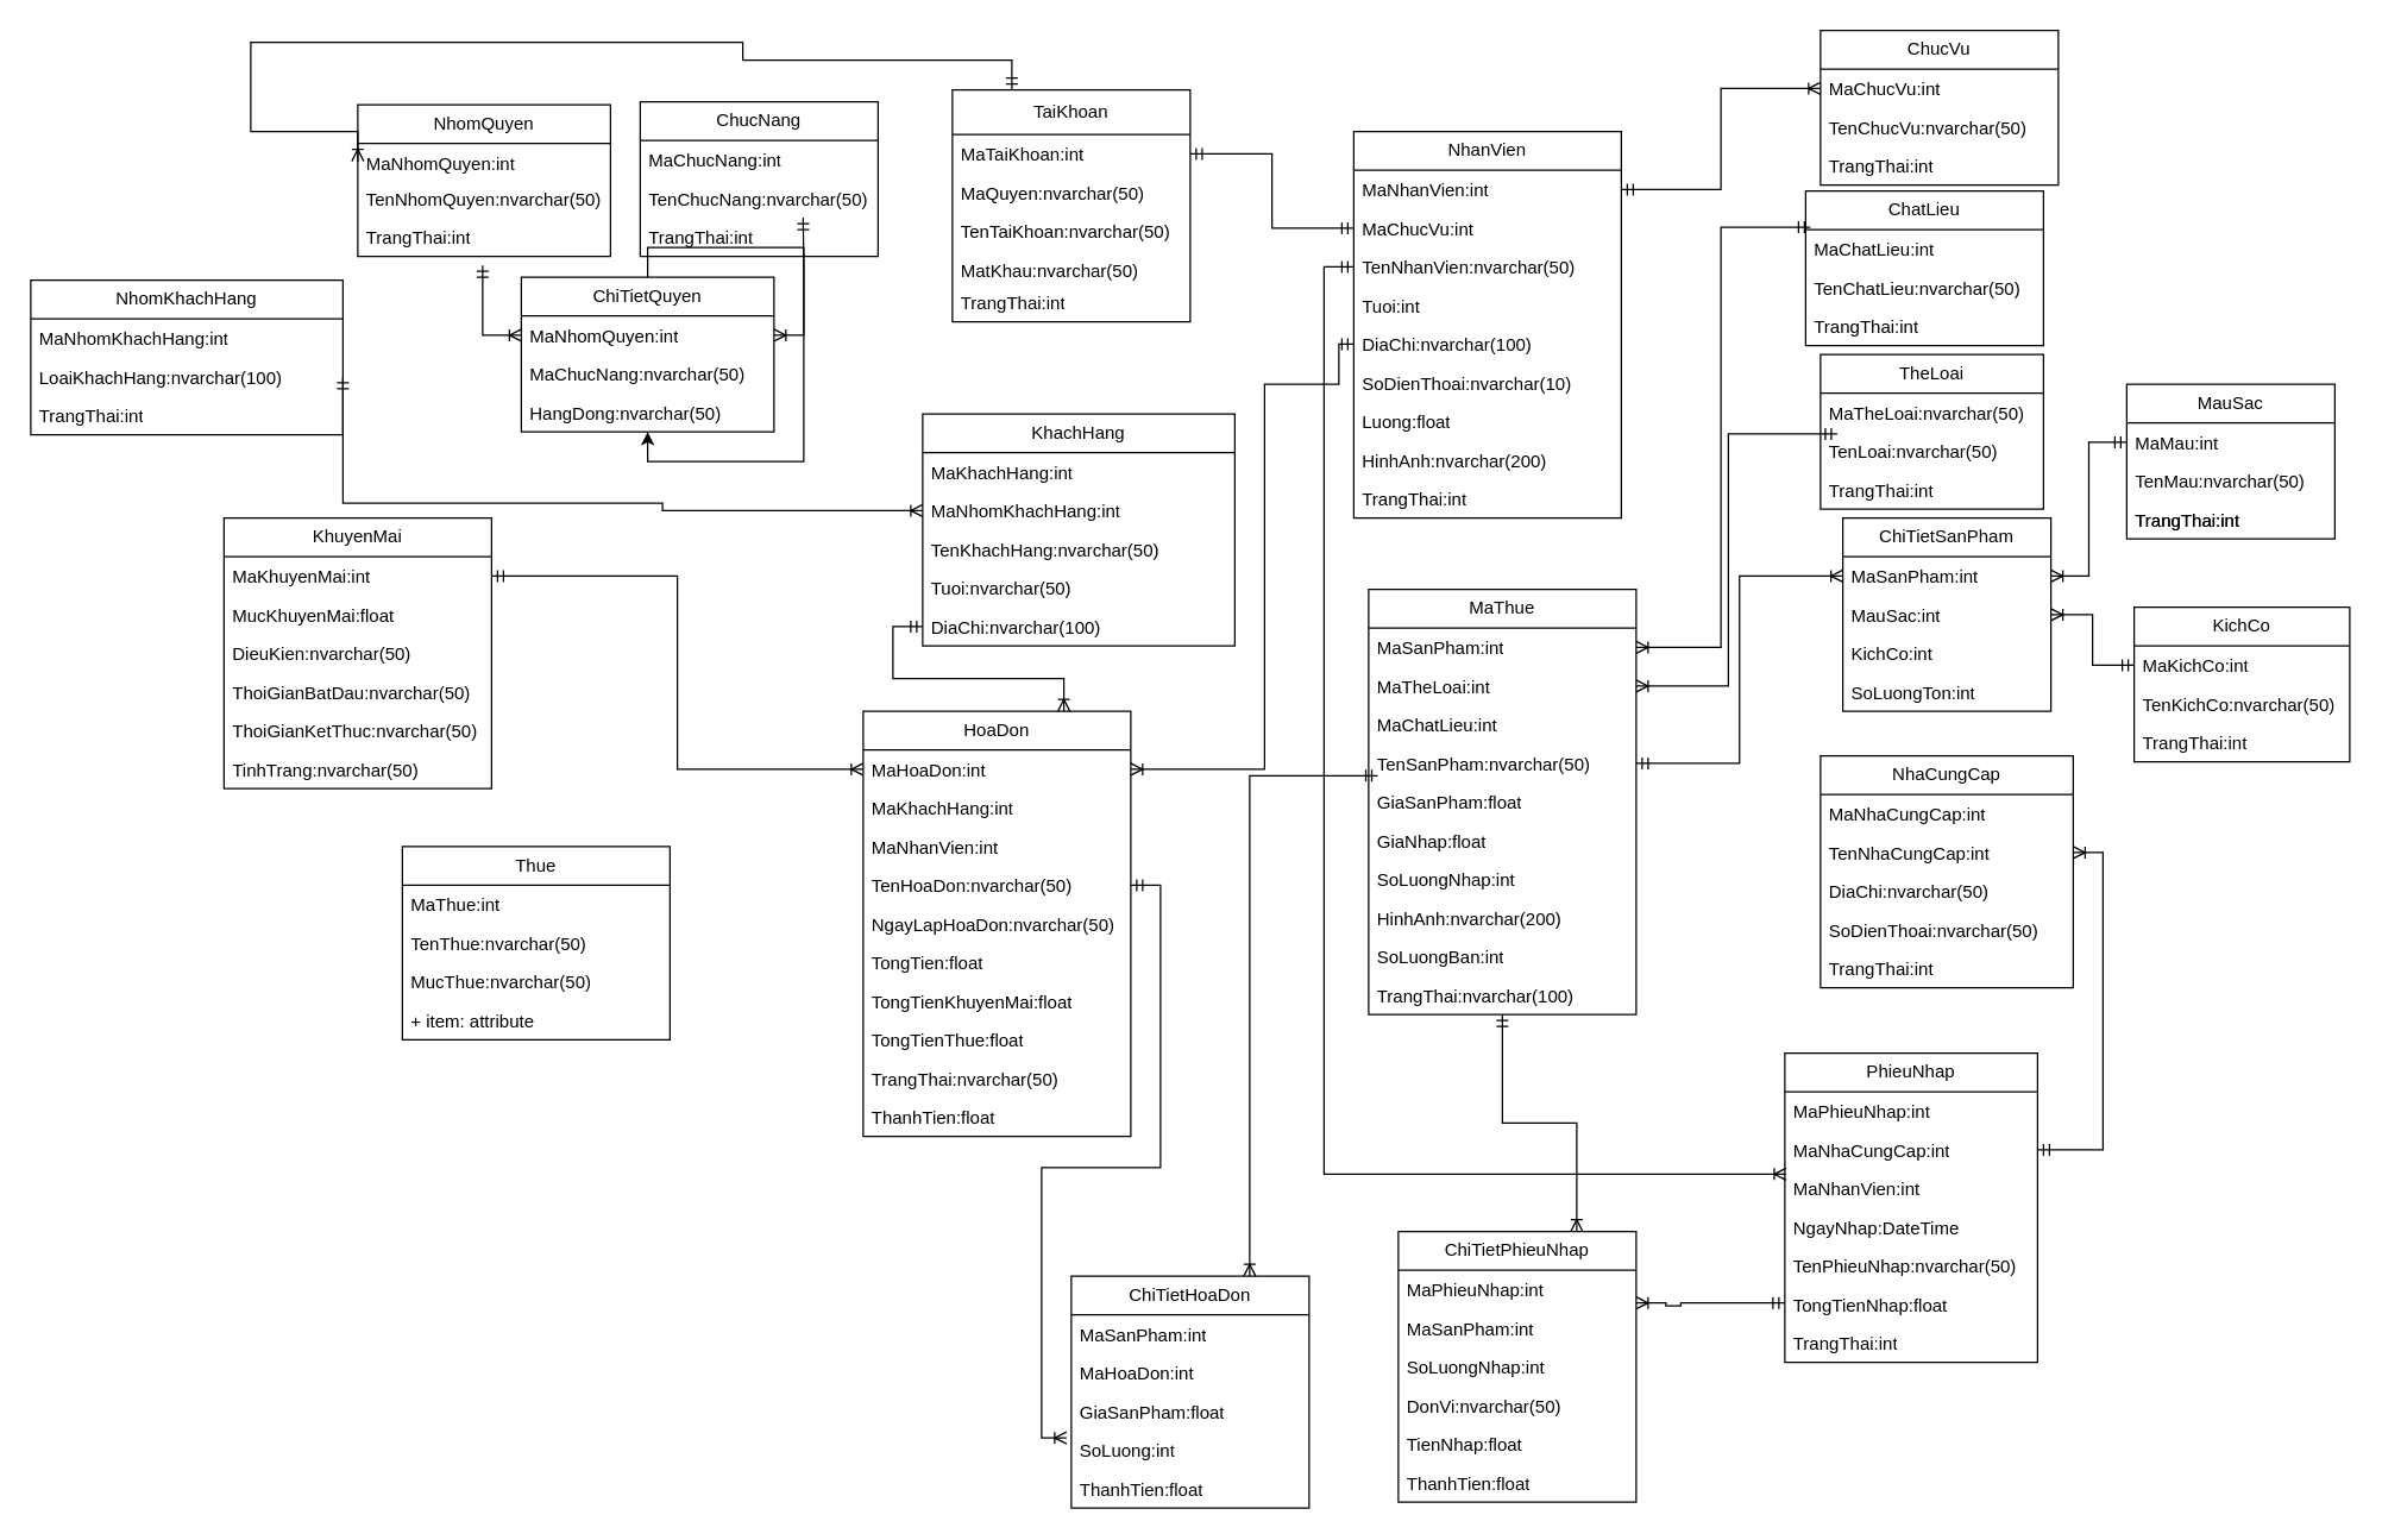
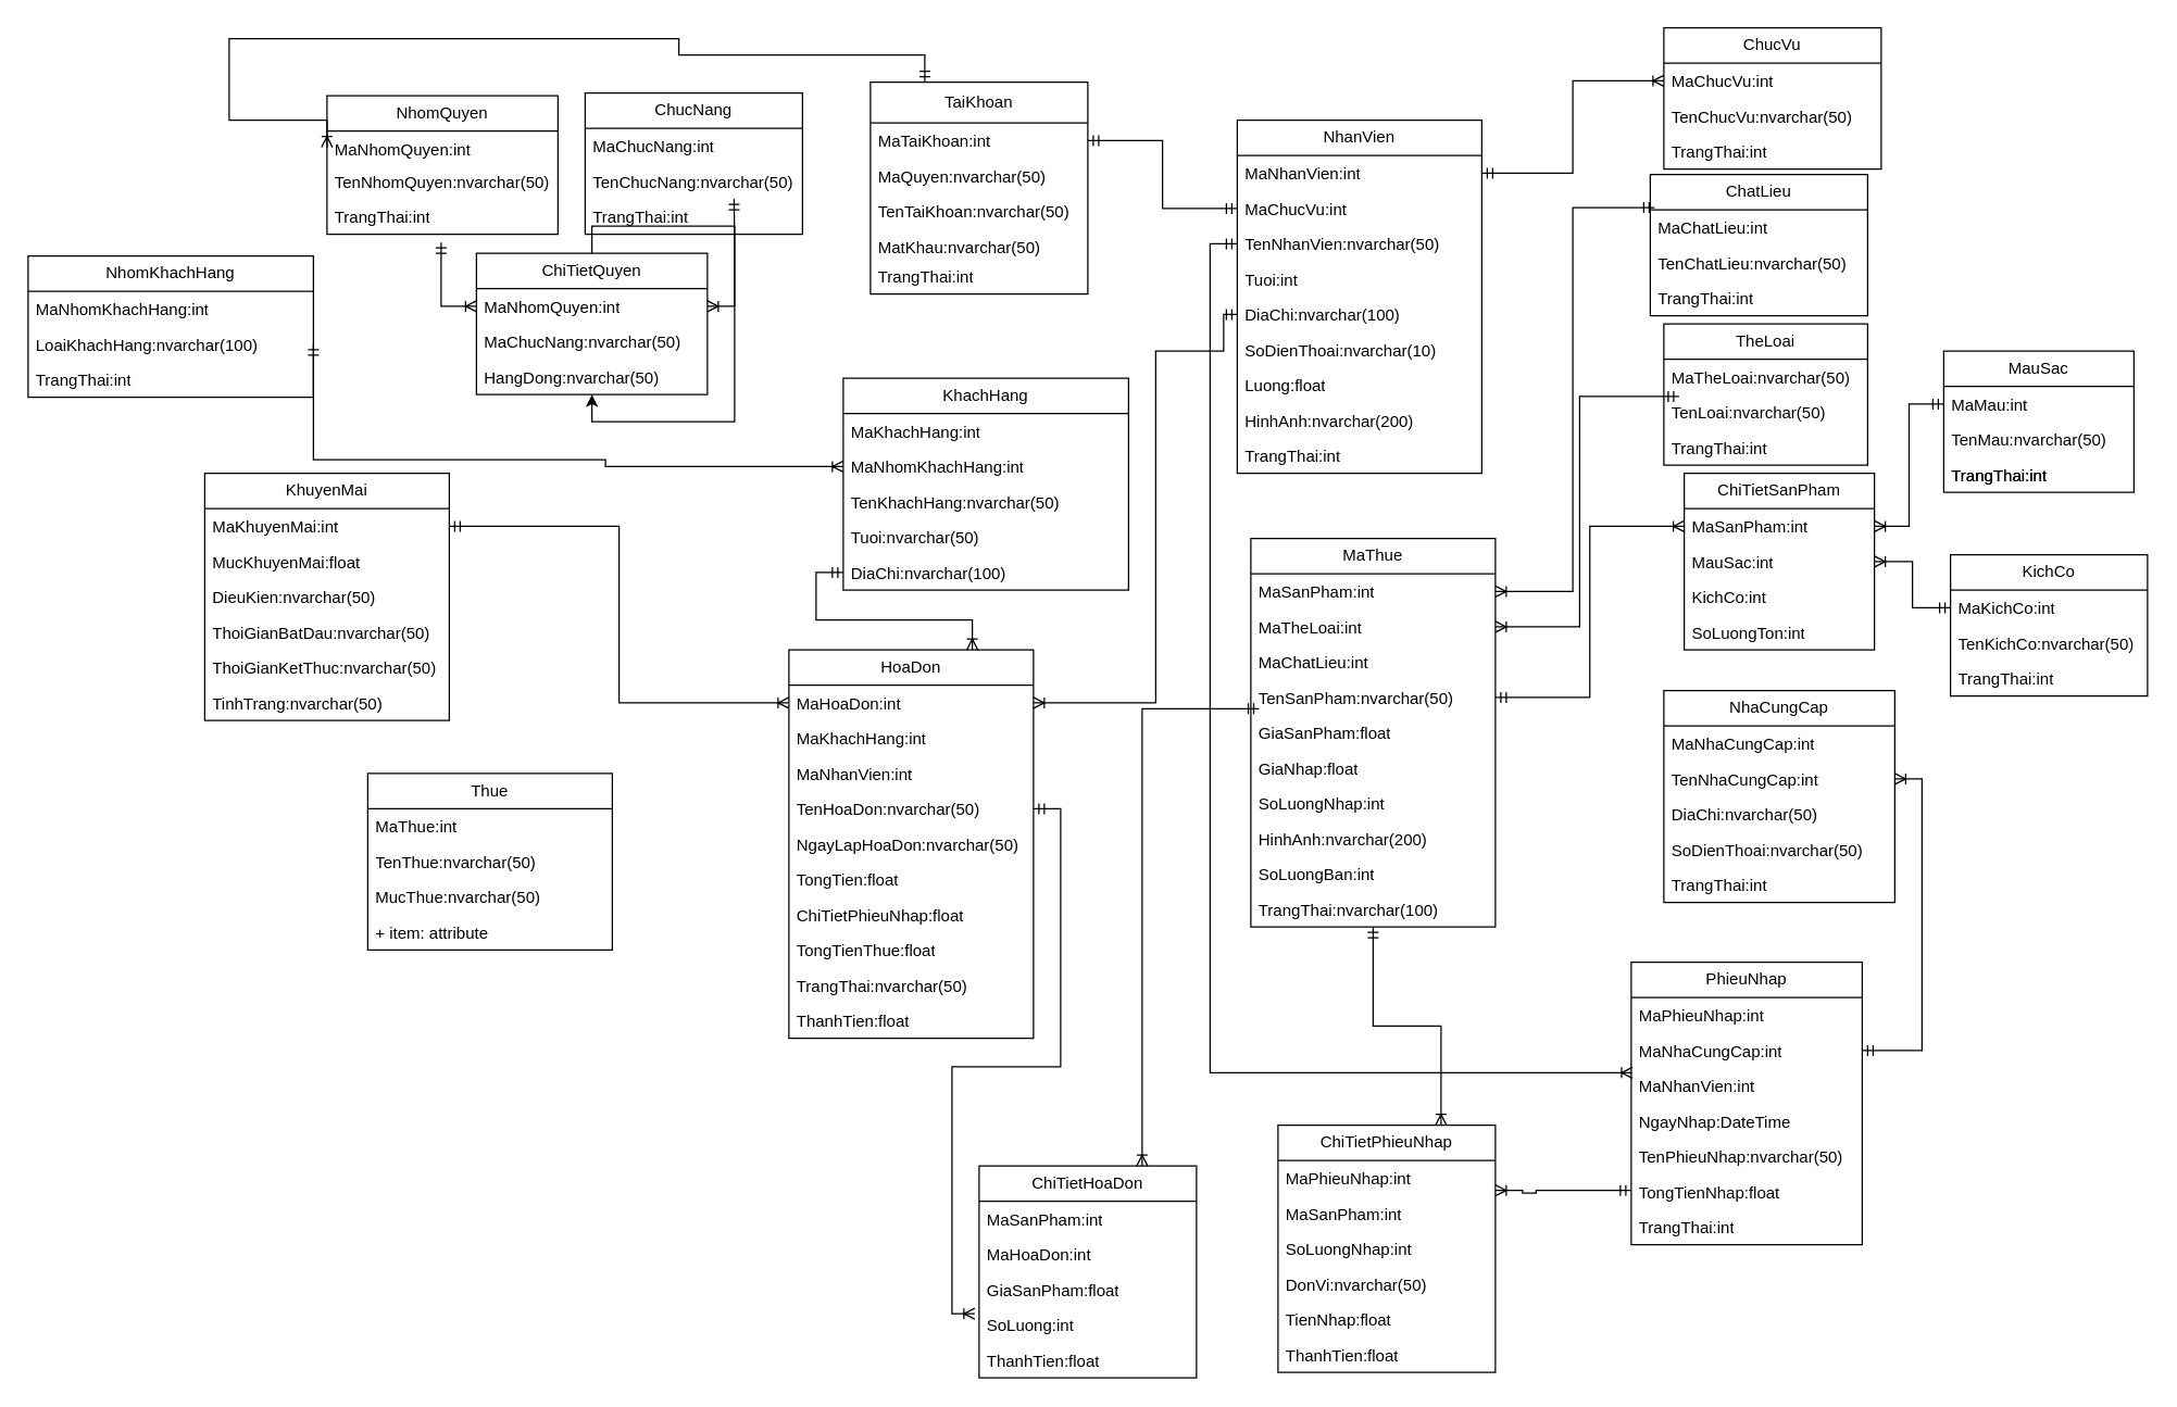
- <mxCell id="103" value="TongTienKhuyenMai:float" style="text;strokeColor=none;fillColor=none;align=left;verticalAlign=top;spacingLeft=4;spacingRight=4;overflow=hidden;rotatable=0;points=[[0,0.5],[1,0.5]];portConstraint=eastwest;whiteSpace=wrap;html=1;" parent="96" vertex="1"><mxGeometry y="182" width="180" height="26" as="geometry" /></mxCell>
+ <mxCell id="103" value="ChiTietPhieuNhap:float" style="text;strokeColor=none;fillColor=none;align=left;verticalAlign=top;spacingLeft=4;spacingRight=4;overflow=hidden;rotatable=0;points=[[0,0.5],[1,0.5]];portConstraint=eastwest;whiteSpace=wrap;html=1;" parent="96" vertex="1"><mxGeometry y="182" width="180" height="26" as="geometry" /></mxCell>
